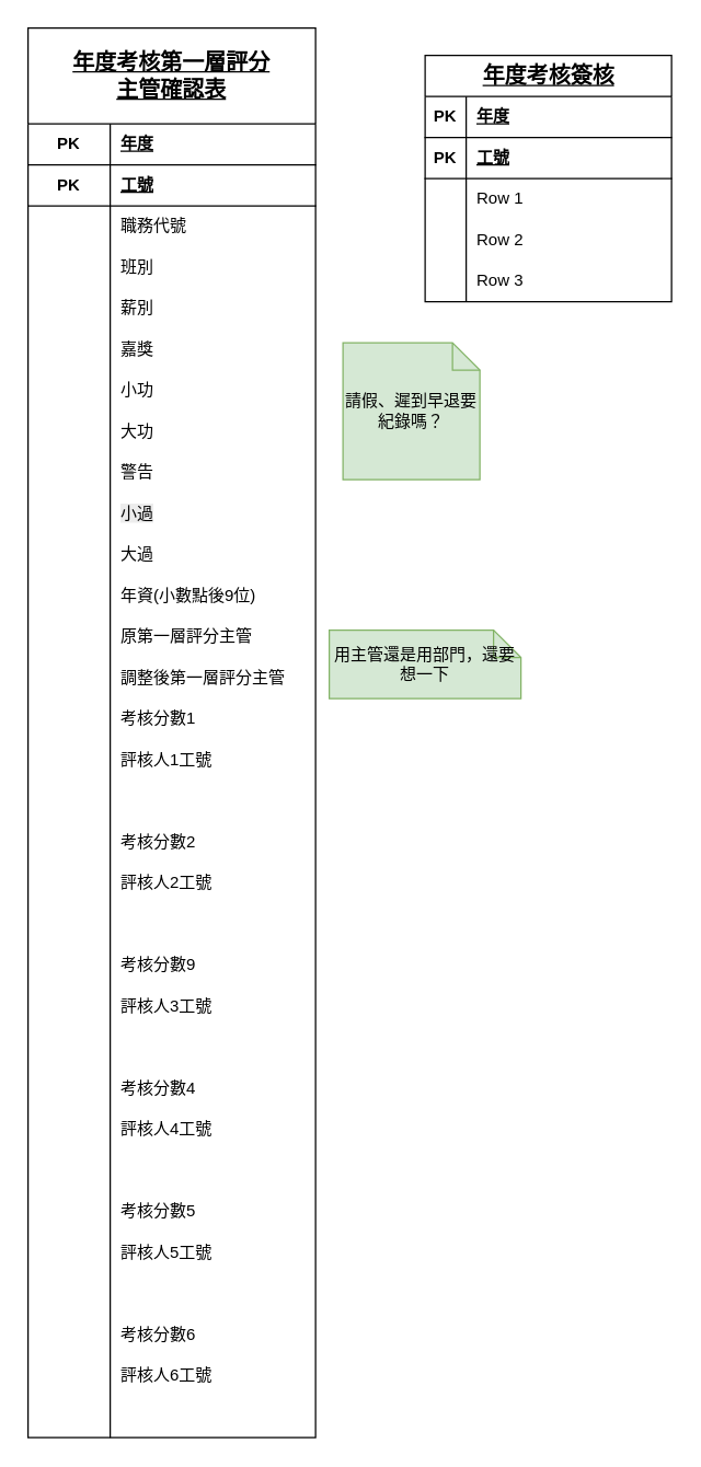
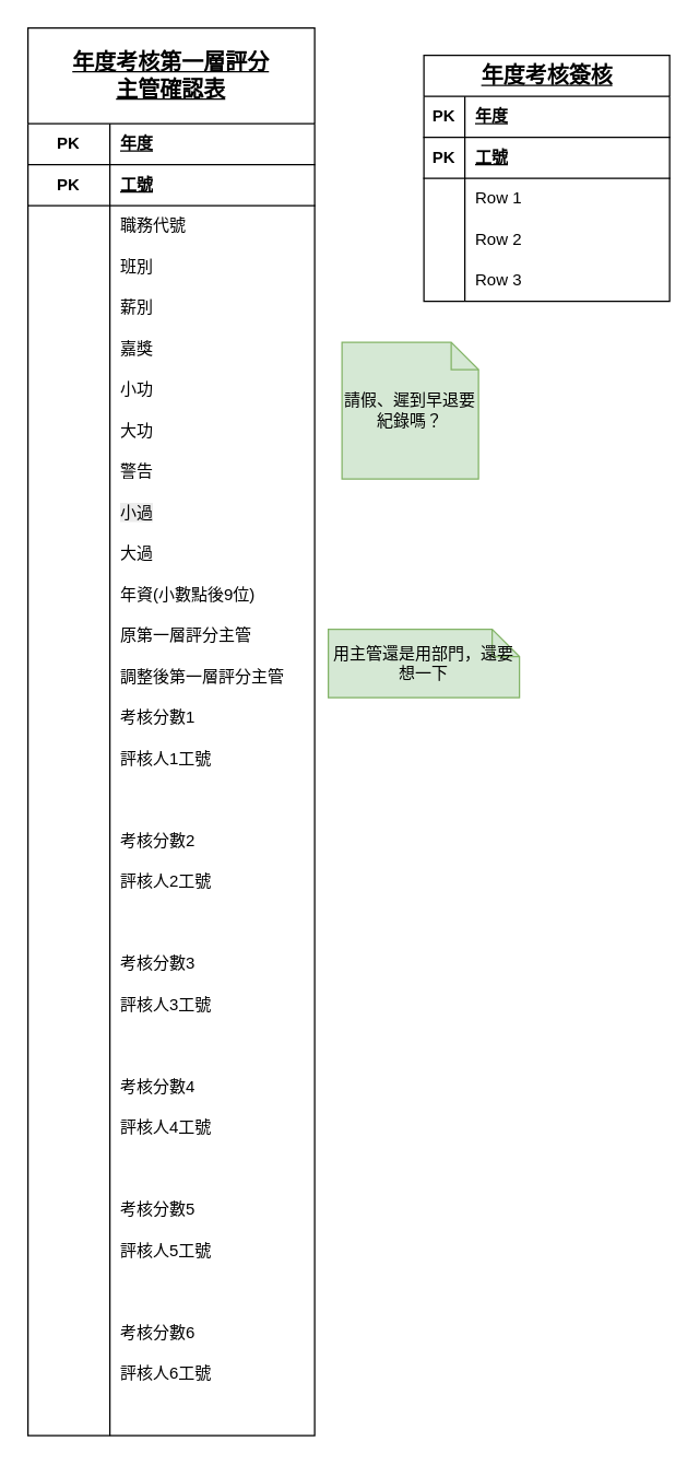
- <mxCell id="65" value="考核分數9" style="shape=partialRectangle;connectable=0;fillColor=none;top=0;left=0;bottom=0;right=0;align=left;spacingLeft=6;overflow=hidden;html=1;whiteSpace=wrap;" parent="63" vertex="1"><mxGeometry x="60" width="150" height="30" as="geometry"><mxRectangle width="150" height="30" as="alternateBounds" /></mxGeometry></mxCell>
+ <mxCell id="65" value="考核分數3" style="shape=partialRectangle;connectable=0;fillColor=none;top=0;left=0;bottom=0;right=0;align=left;spacingLeft=6;overflow=hidden;html=1;whiteSpace=wrap;" parent="63" vertex="1"><mxGeometry x="60" width="150" height="30" as="geometry"><mxRectangle width="150" height="30" as="alternateBounds" /></mxGeometry></mxCell>
